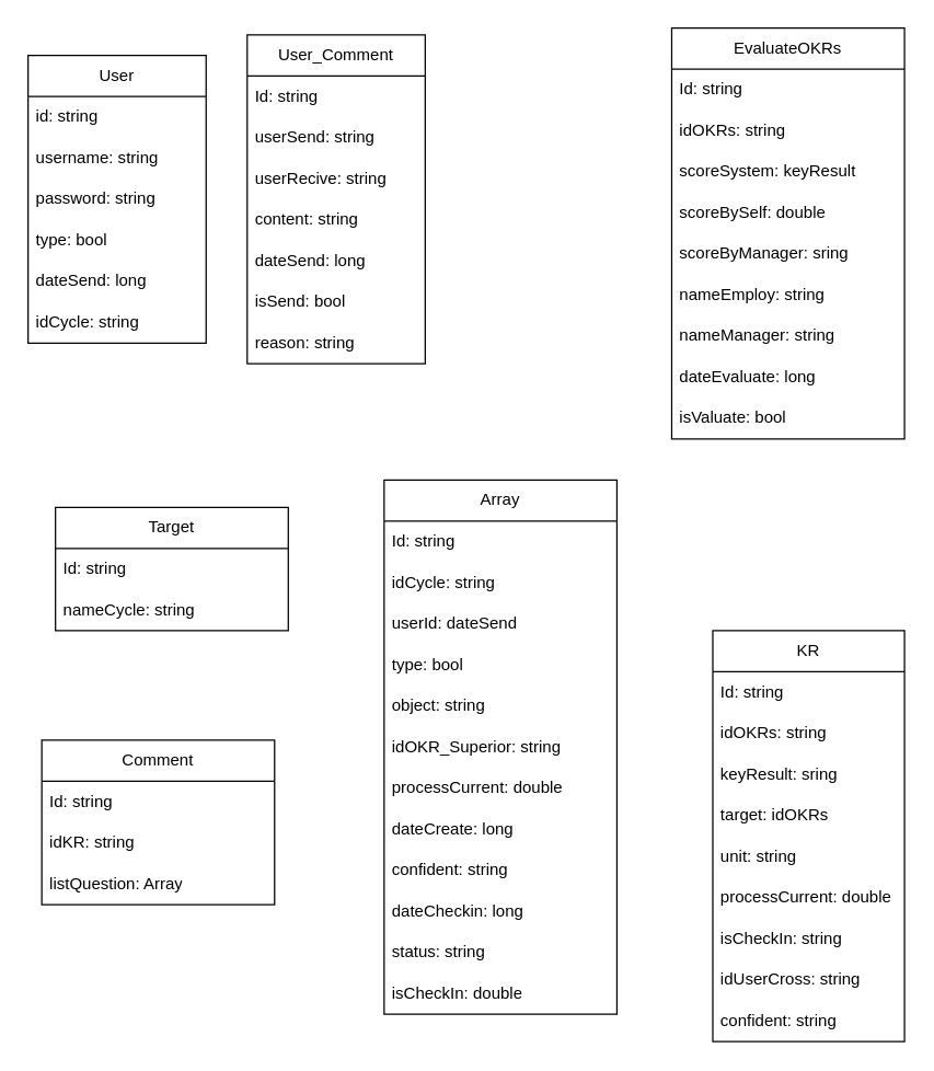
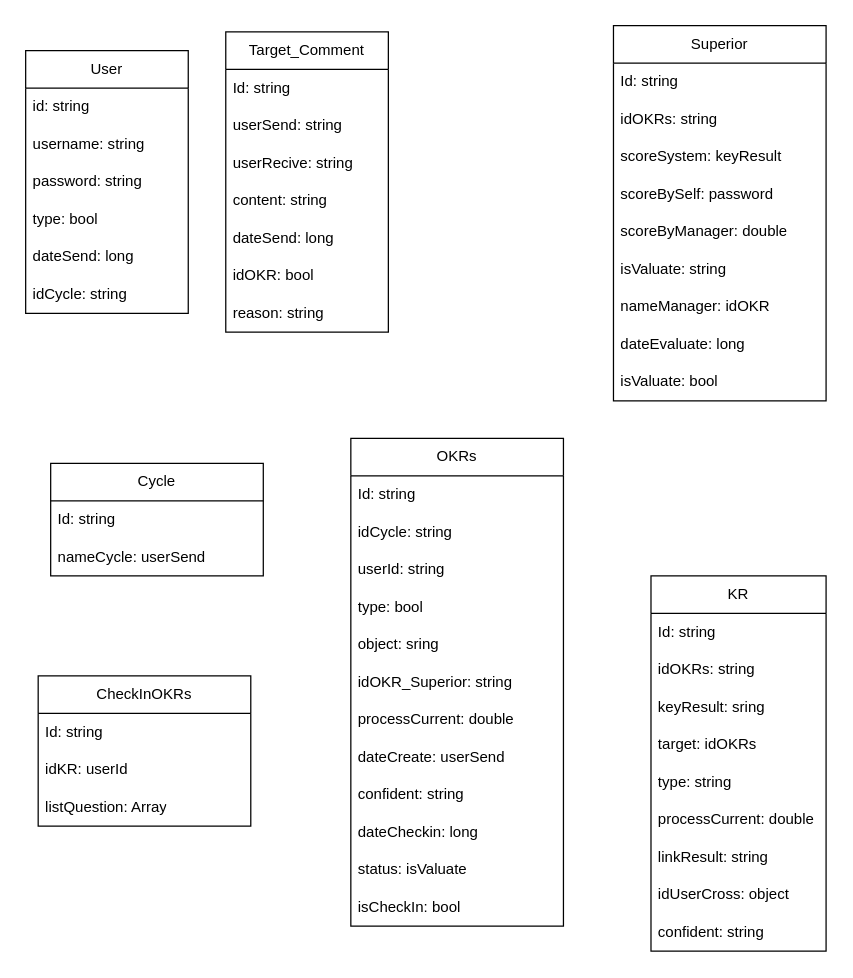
- <mxCell id="40" value="EvaluateOKRs" style="swimlane;fontStyle=0;childLayout=stackLayout;horizontal=1;startSize=30;horizontalStack=0;resizeParent=1;resizeParentMax=0;resizeLast=0;collapsible=1;marginBottom=0;whiteSpace=wrap;html=1;" parent="1" vertex="1"><mxGeometry x="490" y="20" width="170" height="300" as="geometry" /></mxCell>
+ <mxCell id="40" value="Superior" style="swimlane;fontStyle=0;childLayout=stackLayout;horizontal=1;startSize=30;horizontalStack=0;resizeParent=1;resizeParentMax=0;resizeLast=0;collapsible=1;marginBottom=0;whiteSpace=wrap;html=1;" parent="1" vertex="1"><mxGeometry x="490" y="20" width="170" height="300" as="geometry" /></mxCell>
- <mxCell id="2" value="User_Comment" style="swimlane;fontStyle=0;childLayout=stackLayout;horizontal=1;startSize=30;horizontalStack=0;resizeParent=1;resizeParentMax=0;resizeLast=0;collapsible=1;marginBottom=0;whiteSpace=wrap;html=1;" parent="1" vertex="1"><mxGeometry x="180" y="25" width="130" height="240" as="geometry" /></mxCell>
+ <mxCell id="2" value="Target_Comment" style="swimlane;fontStyle=0;childLayout=stackLayout;horizontal=1;startSize=30;horizontalStack=0;resizeParent=1;resizeParentMax=0;resizeLast=0;collapsible=1;marginBottom=0;whiteSpace=wrap;html=1;" parent="1" vertex="1"><mxGeometry x="180" y="25" width="130" height="240" as="geometry" /></mxCell>
- <mxCell id="44" value="scoreBySelf: double" style="text;strokeColor=none;fillColor=none;align=left;verticalAlign=middle;spacingLeft=4;spacingRight=4;overflow=hidden;points=[[0,0.5],[1,0.5]];portConstraint=eastwest;rotatable=0;whiteSpace=wrap;html=1;" parent="40" vertex="1"><mxGeometry y="120" width="170" height="30" as="geometry" /></mxCell>
+ <mxCell id="44" value="scoreBySelf: password" style="text;strokeColor=none;fillColor=none;align=left;verticalAlign=middle;spacingLeft=4;spacingRight=4;overflow=hidden;points=[[0,0.5],[1,0.5]];portConstraint=eastwest;rotatable=0;whiteSpace=wrap;html=1;" parent="40" vertex="1"><mxGeometry y="120" width="170" height="30" as="geometry" /></mxCell>
- <mxCell id="45" value="scoreByManager: sring" style="text;strokeColor=none;fillColor=none;align=left;verticalAlign=middle;spacingLeft=4;spacingRight=4;overflow=hidden;points=[[0,0.5],[1,0.5]];portConstraint=eastwest;rotatable=0;whiteSpace=wrap;html=1;" parent="40" vertex="1"><mxGeometry y="150" width="170" height="30" as="geometry" /></mxCell>
+ <mxCell id="45" value="scoreByManager: double" style="text;strokeColor=none;fillColor=none;align=left;verticalAlign=middle;spacingLeft=4;spacingRight=4;overflow=hidden;points=[[0,0.5],[1,0.5]];portConstraint=eastwest;rotatable=0;whiteSpace=wrap;html=1;" parent="40" vertex="1"><mxGeometry y="150" width="170" height="30" as="geometry" /></mxCell>
- <mxCell id="46" value="nameEmploy: string" style="text;strokeColor=none;fillColor=none;align=left;verticalAlign=middle;spacingLeft=4;spacingRight=4;overflow=hidden;points=[[0,0.5],[1,0.5]];portConstraint=eastwest;rotatable=0;whiteSpace=wrap;html=1;" parent="40" vertex="1"><mxGeometry y="180" width="170" height="30" as="geometry" /></mxCell>
+ <mxCell id="46" value="isValuate: string" style="text;strokeColor=none;fillColor=none;align=left;verticalAlign=middle;spacingLeft=4;spacingRight=4;overflow=hidden;points=[[0,0.5],[1,0.5]];portConstraint=eastwest;rotatable=0;whiteSpace=wrap;html=1;" parent="40" vertex="1"><mxGeometry y="180" width="170" height="30" as="geometry" /></mxCell>
- <mxCell id="8" value="isSend: bool" style="text;strokeColor=none;fillColor=none;align=left;verticalAlign=middle;spacingLeft=4;spacingRight=4;overflow=hidden;points=[[0,0.5],[1,0.5]];portConstraint=eastwest;rotatable=0;whiteSpace=wrap;html=1;" parent="2" vertex="1"><mxGeometry y="180" width="130" height="30" as="geometry" /></mxCell>
+ <mxCell id="8" value="idOKR: bool" style="text;strokeColor=none;fillColor=none;align=left;verticalAlign=middle;spacingLeft=4;spacingRight=4;overflow=hidden;points=[[0,0.5],[1,0.5]];portConstraint=eastwest;rotatable=0;whiteSpace=wrap;html=1;" parent="2" vertex="1"><mxGeometry y="180" width="130" height="30" as="geometry" /></mxCell>
- <mxCell id="47" value="nameManager: string" style="text;strokeColor=none;fillColor=none;align=left;verticalAlign=middle;spacingLeft=4;spacingRight=4;overflow=hidden;points=[[0,0.5],[1,0.5]];portConstraint=eastwest;rotatable=0;whiteSpace=wrap;html=1;" parent="40" vertex="1"><mxGeometry y="210" width="170" height="30" as="geometry" /></mxCell>
+ <mxCell id="47" value="nameManager: idOKR" style="text;strokeColor=none;fillColor=none;align=left;verticalAlign=middle;spacingLeft=4;spacingRight=4;overflow=hidden;points=[[0,0.5],[1,0.5]];portConstraint=eastwest;rotatable=0;whiteSpace=wrap;html=1;" parent="40" vertex="1"><mxGeometry y="210" width="170" height="30" as="geometry" /></mxCell>
- <mxCell id="17" value="Array" style="swimlane;fontStyle=0;childLayout=stackLayout;horizontal=1;startSize=30;horizontalStack=0;resizeParent=1;resizeParentMax=0;resizeLast=0;collapsible=1;marginBottom=0;whiteSpace=wrap;html=1;" parent="1" vertex="1"><mxGeometry x="280" y="350" width="170" height="390" as="geometry" /></mxCell>
+ <mxCell id="17" value="OKRs" style="swimlane;fontStyle=0;childLayout=stackLayout;horizontal=1;startSize=30;horizontalStack=0;resizeParent=1;resizeParentMax=0;resizeLast=0;collapsible=1;marginBottom=0;whiteSpace=wrap;html=1;" parent="1" vertex="1"><mxGeometry x="280" y="350" width="170" height="390" as="geometry" /></mxCell>
- <mxCell id="50" value="Target" style="swimlane;fontStyle=0;childLayout=stackLayout;horizontal=1;startSize=30;horizontalStack=0;resizeParent=1;resizeParentMax=0;resizeLast=0;collapsible=1;marginBottom=0;whiteSpace=wrap;html=1;" parent="1" vertex="1"><mxGeometry x="40" y="370" width="170" height="90" as="geometry" /></mxCell>
+ <mxCell id="50" value="Cycle" style="swimlane;fontStyle=0;childLayout=stackLayout;horizontal=1;startSize=30;horizontalStack=0;resizeParent=1;resizeParentMax=0;resizeLast=0;collapsible=1;marginBottom=0;whiteSpace=wrap;html=1;" parent="1" vertex="1"><mxGeometry x="40" y="370" width="170" height="90" as="geometry" /></mxCell>
- <mxCell id="52" value="nameCycle: string" style="text;strokeColor=none;fillColor=none;align=left;verticalAlign=middle;spacingLeft=4;spacingRight=4;overflow=hidden;points=[[0,0.5],[1,0.5]];portConstraint=eastwest;rotatable=0;whiteSpace=wrap;html=1;" parent="50" vertex="1"><mxGeometry y="60" width="170" height="30" as="geometry" /></mxCell>
+ <mxCell id="52" value="nameCycle: userSend" style="text;strokeColor=none;fillColor=none;align=left;verticalAlign=middle;spacingLeft=4;spacingRight=4;overflow=hidden;points=[[0,0.5],[1,0.5]];portConstraint=eastwest;rotatable=0;whiteSpace=wrap;html=1;" parent="50" vertex="1"><mxGeometry y="60" width="170" height="30" as="geometry" /></mxCell>
- <mxCell id="20" value="userId: dateSend" style="text;strokeColor=none;fillColor=none;align=left;verticalAlign=middle;spacingLeft=4;spacingRight=4;overflow=hidden;points=[[0,0.5],[1,0.5]];portConstraint=eastwest;rotatable=0;whiteSpace=wrap;html=1;" parent="17" vertex="1"><mxGeometry y="90" width="170" height="30" as="geometry" /></mxCell>
+ <mxCell id="20" value="userId: string" style="text;strokeColor=none;fillColor=none;align=left;verticalAlign=middle;spacingLeft=4;spacingRight=4;overflow=hidden;points=[[0,0.5],[1,0.5]];portConstraint=eastwest;rotatable=0;whiteSpace=wrap;html=1;" parent="17" vertex="1"><mxGeometry y="90" width="170" height="30" as="geometry" /></mxCell>
- <mxCell id="22" value="object: string" style="text;strokeColor=none;fillColor=none;align=left;verticalAlign=middle;spacingLeft=4;spacingRight=4;overflow=hidden;points=[[0,0.5],[1,0.5]];portConstraint=eastwest;rotatable=0;whiteSpace=wrap;html=1;" parent="17" vertex="1"><mxGeometry y="150" width="170" height="30" as="geometry" /></mxCell>
+ <mxCell id="22" value="object: sring" style="text;strokeColor=none;fillColor=none;align=left;verticalAlign=middle;spacingLeft=4;spacingRight=4;overflow=hidden;points=[[0,0.5],[1,0.5]];portConstraint=eastwest;rotatable=0;whiteSpace=wrap;html=1;" parent="17" vertex="1"><mxGeometry y="150" width="170" height="30" as="geometry" /></mxCell>
- <mxCell id="53" value="Comment" style="swimlane;fontStyle=0;childLayout=stackLayout;horizontal=1;startSize=30;horizontalStack=0;resizeParent=1;resizeParentMax=0;resizeLast=0;collapsible=1;marginBottom=0;whiteSpace=wrap;html=1;" parent="1" vertex="1"><mxGeometry x="30" y="540" width="170" height="120" as="geometry" /></mxCell>
+ <mxCell id="53" value="CheckInOKRs" style="swimlane;fontStyle=0;childLayout=stackLayout;horizontal=1;startSize=30;horizontalStack=0;resizeParent=1;resizeParentMax=0;resizeLast=0;collapsible=1;marginBottom=0;whiteSpace=wrap;html=1;" parent="1" vertex="1"><mxGeometry x="30" y="540" width="170" height="120" as="geometry" /></mxCell>
- <mxCell id="25" value="dateCreate: long" style="text;strokeColor=none;fillColor=none;align=left;verticalAlign=middle;spacingLeft=4;spacingRight=4;overflow=hidden;points=[[0,0.5],[1,0.5]];portConstraint=eastwest;rotatable=0;whiteSpace=wrap;html=1;" parent="17" vertex="1"><mxGeometry y="240" width="170" height="30" as="geometry" /></mxCell>
+ <mxCell id="25" value="dateCreate: userSend" style="text;strokeColor=none;fillColor=none;align=left;verticalAlign=middle;spacingLeft=4;spacingRight=4;overflow=hidden;points=[[0,0.5],[1,0.5]];portConstraint=eastwest;rotatable=0;whiteSpace=wrap;html=1;" parent="17" vertex="1"><mxGeometry y="240" width="170" height="30" as="geometry" /></mxCell>
- <mxCell id="55" value="idKR: string" style="text;strokeColor=none;fillColor=none;align=left;verticalAlign=middle;spacingLeft=4;spacingRight=4;overflow=hidden;points=[[0,0.5],[1,0.5]];portConstraint=eastwest;rotatable=0;whiteSpace=wrap;html=1;" parent="53" vertex="1"><mxGeometry y="60" width="170" height="30" as="geometry" /></mxCell>
+ <mxCell id="55" value="idKR: userId" style="text;strokeColor=none;fillColor=none;align=left;verticalAlign=middle;spacingLeft=4;spacingRight=4;overflow=hidden;points=[[0,0.5],[1,0.5]];portConstraint=eastwest;rotatable=0;whiteSpace=wrap;html=1;" parent="53" vertex="1"><mxGeometry y="60" width="170" height="30" as="geometry" /></mxCell>
- <mxCell id="35" value="unit: string" style="text;strokeColor=none;fillColor=none;align=left;verticalAlign=middle;spacingLeft=4;spacingRight=4;overflow=hidden;points=[[0,0.5],[1,0.5]];portConstraint=eastwest;rotatable=0;whiteSpace=wrap;html=1;" parent="30" vertex="1"><mxGeometry y="150" width="140" height="30" as="geometry" /></mxCell>
+ <mxCell id="35" value="type: string" style="text;strokeColor=none;fillColor=none;align=left;verticalAlign=middle;spacingLeft=4;spacingRight=4;overflow=hidden;points=[[0,0.5],[1,0.5]];portConstraint=eastwest;rotatable=0;whiteSpace=wrap;html=1;" parent="30" vertex="1"><mxGeometry y="150" width="140" height="30" as="geometry" /></mxCell>
- <mxCell id="37" value="isCheckIn: string" style="text;strokeColor=none;fillColor=none;align=left;verticalAlign=middle;spacingLeft=4;spacingRight=4;overflow=hidden;points=[[0,0.5],[1,0.5]];portConstraint=eastwest;rotatable=0;whiteSpace=wrap;html=1;" parent="30" vertex="1"><mxGeometry y="210" width="140" height="30" as="geometry" /></mxCell>
+ <mxCell id="37" value="linkResult: string" style="text;strokeColor=none;fillColor=none;align=left;verticalAlign=middle;spacingLeft=4;spacingRight=4;overflow=hidden;points=[[0,0.5],[1,0.5]];portConstraint=eastwest;rotatable=0;whiteSpace=wrap;html=1;" parent="30" vertex="1"><mxGeometry y="210" width="140" height="30" as="geometry" /></mxCell>
- <mxCell id="28" value="status: string" style="text;strokeColor=none;fillColor=none;align=left;verticalAlign=middle;spacingLeft=4;spacingRight=4;overflow=hidden;points=[[0,0.5],[1,0.5]];portConstraint=eastwest;rotatable=0;whiteSpace=wrap;html=1;" parent="17" vertex="1"><mxGeometry y="330" width="170" height="30" as="geometry" /></mxCell>
+ <mxCell id="28" value="status: isValuate" style="text;strokeColor=none;fillColor=none;align=left;verticalAlign=middle;spacingLeft=4;spacingRight=4;overflow=hidden;points=[[0,0.5],[1,0.5]];portConstraint=eastwest;rotatable=0;whiteSpace=wrap;html=1;" parent="17" vertex="1"><mxGeometry y="330" width="170" height="30" as="geometry" /></mxCell>
- <mxCell id="38" value="idUserCross: string" style="text;strokeColor=none;fillColor=none;align=left;verticalAlign=middle;spacingLeft=4;spacingRight=4;overflow=hidden;points=[[0,0.5],[1,0.5]];portConstraint=eastwest;rotatable=0;whiteSpace=wrap;html=1;" parent="30" vertex="1"><mxGeometry y="240" width="140" height="30" as="geometry" /></mxCell>
+ <mxCell id="38" value="idUserCross: object" style="text;strokeColor=none;fillColor=none;align=left;verticalAlign=middle;spacingLeft=4;spacingRight=4;overflow=hidden;points=[[0,0.5],[1,0.5]];portConstraint=eastwest;rotatable=0;whiteSpace=wrap;html=1;" parent="30" vertex="1"><mxGeometry y="240" width="140" height="30" as="geometry" /></mxCell>
- <mxCell id="29" value="isCheckIn: double" style="text;strokeColor=none;fillColor=none;align=left;verticalAlign=middle;spacingLeft=4;spacingRight=4;overflow=hidden;points=[[0,0.5],[1,0.5]];portConstraint=eastwest;rotatable=0;whiteSpace=wrap;html=1;" parent="17" vertex="1"><mxGeometry y="360" width="170" height="30" as="geometry" /></mxCell>
+ <mxCell id="29" value="isCheckIn: bool" style="text;strokeColor=none;fillColor=none;align=left;verticalAlign=middle;spacingLeft=4;spacingRight=4;overflow=hidden;points=[[0,0.5],[1,0.5]];portConstraint=eastwest;rotatable=0;whiteSpace=wrap;html=1;" parent="17" vertex="1"><mxGeometry y="360" width="170" height="30" as="geometry" /></mxCell>
